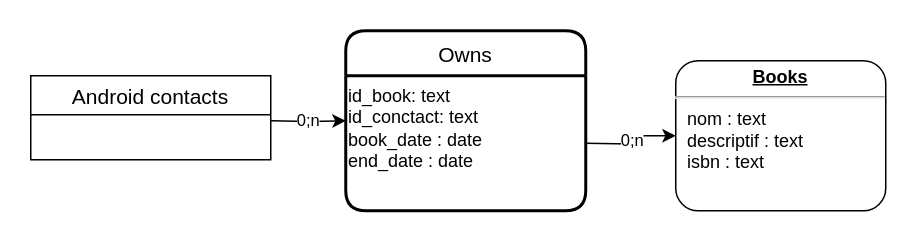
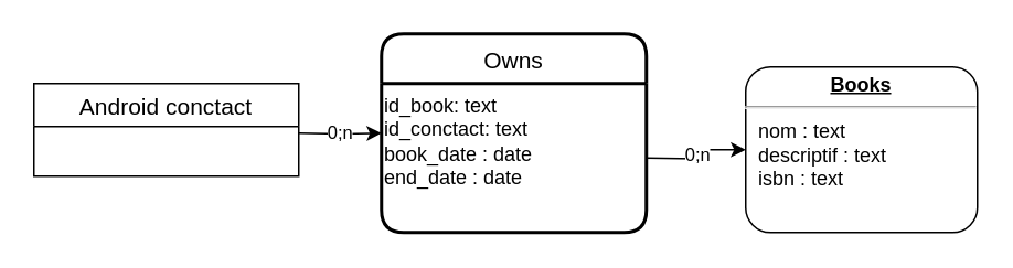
- <mxCell id="7" value="Android contacts" style="swimlane;fontStyle=0;childLayout=stackLayout;horizontal=1;startSize=26;horizontalStack=0;resizeParent=1;resizeParentMax=0;resizeLast=0;collapsible=1;marginBottom=0;align=center;fontSize=14;" parent="1" vertex="1"><mxGeometry x="20" y="50" width="160" height="56" as="geometry" /></mxCell>
+ <mxCell id="7" value="Android conctact" style="swimlane;fontStyle=0;childLayout=stackLayout;horizontal=1;startSize=26;horizontalStack=0;resizeParent=1;resizeParentMax=0;resizeLast=0;collapsible=1;marginBottom=0;align=center;fontSize=14;" parent="1" vertex="1"><mxGeometry x="20" y="50" width="160" height="56" as="geometry" /></mxCell>
